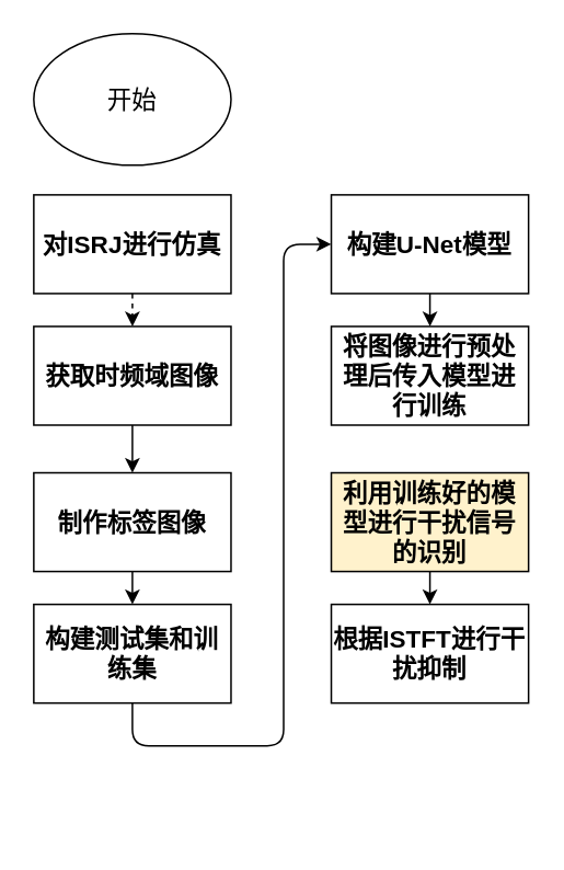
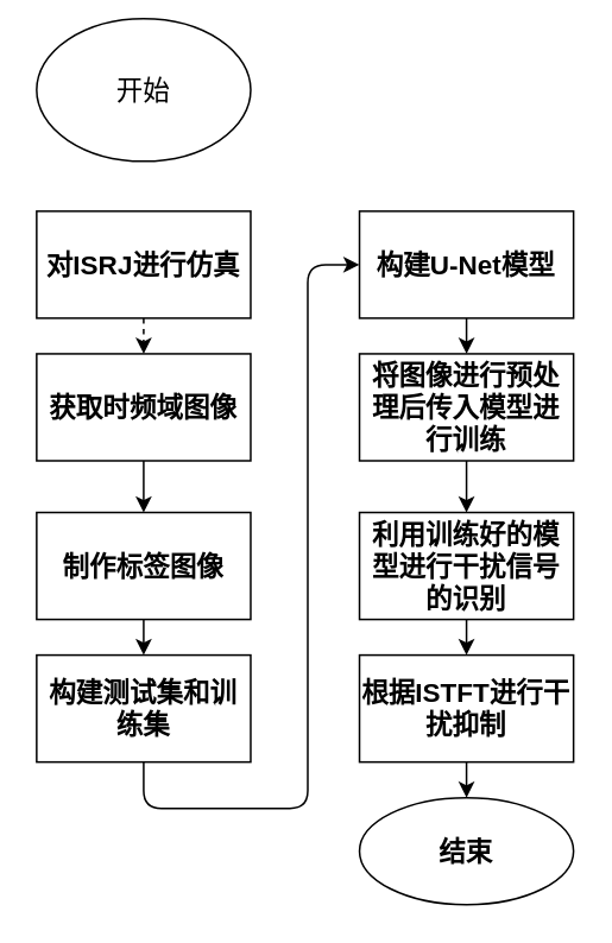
- <mxCell id="2" value="开始" style="ellipse;whiteSpace=wrap;html=1;fontSize=15;" vertex="1" parent="1"><mxGeometry x="20" y="20" width="120" height="80" as="geometry" /></mxCell>
+ <mxCell id="2" value="开始" style="ellipse;whiteSpace=wrap;html=1;fontSize=15;" vertex="1" parent="1"><mxGeometry x="20" y="10" width="120" height="80" as="geometry" /></mxCell>
+ <mxCell id="13" value="" style="edgeStyle=orthogonalEdgeStyle;html=1;" edge="1" parent="1" source="14" target="16"><mxGeometry relative="1" as="geometry" /></mxCell>
- <mxCell id="16" value="利用训练好的模型进行干扰信号的识别" style="whiteSpace=wrap;html=1;fontStyle=1;fontSize=15;fillColor=#fff2cc;" vertex="1" parent="1"><mxGeometry x="201" y="287" width="120" height="60" as="geometry" /></mxCell>
+ <mxCell id="16" value="利用训练好的模型进行干扰信号的识别" style="whiteSpace=wrap;html=1;fontStyle=1;fontSize=15;" vertex="1" parent="1"><mxGeometry x="201" y="287" width="120" height="60" as="geometry" /></mxCell>
+ <mxCell id="17" value="" style="edgeStyle=orthogonalEdgeStyle;html=1;" edge="1" parent="1" source="18" target="19"><mxGeometry relative="1" as="geometry" /></mxCell>
+ <mxCell id="19" value="结束" style="ellipse;whiteSpace=wrap;html=1;fontStyle=1;fontSize=15;" vertex="1" parent="1"><mxGeometry x="201" y="447" width="120" height="60" as="geometry" /></mxCell>
